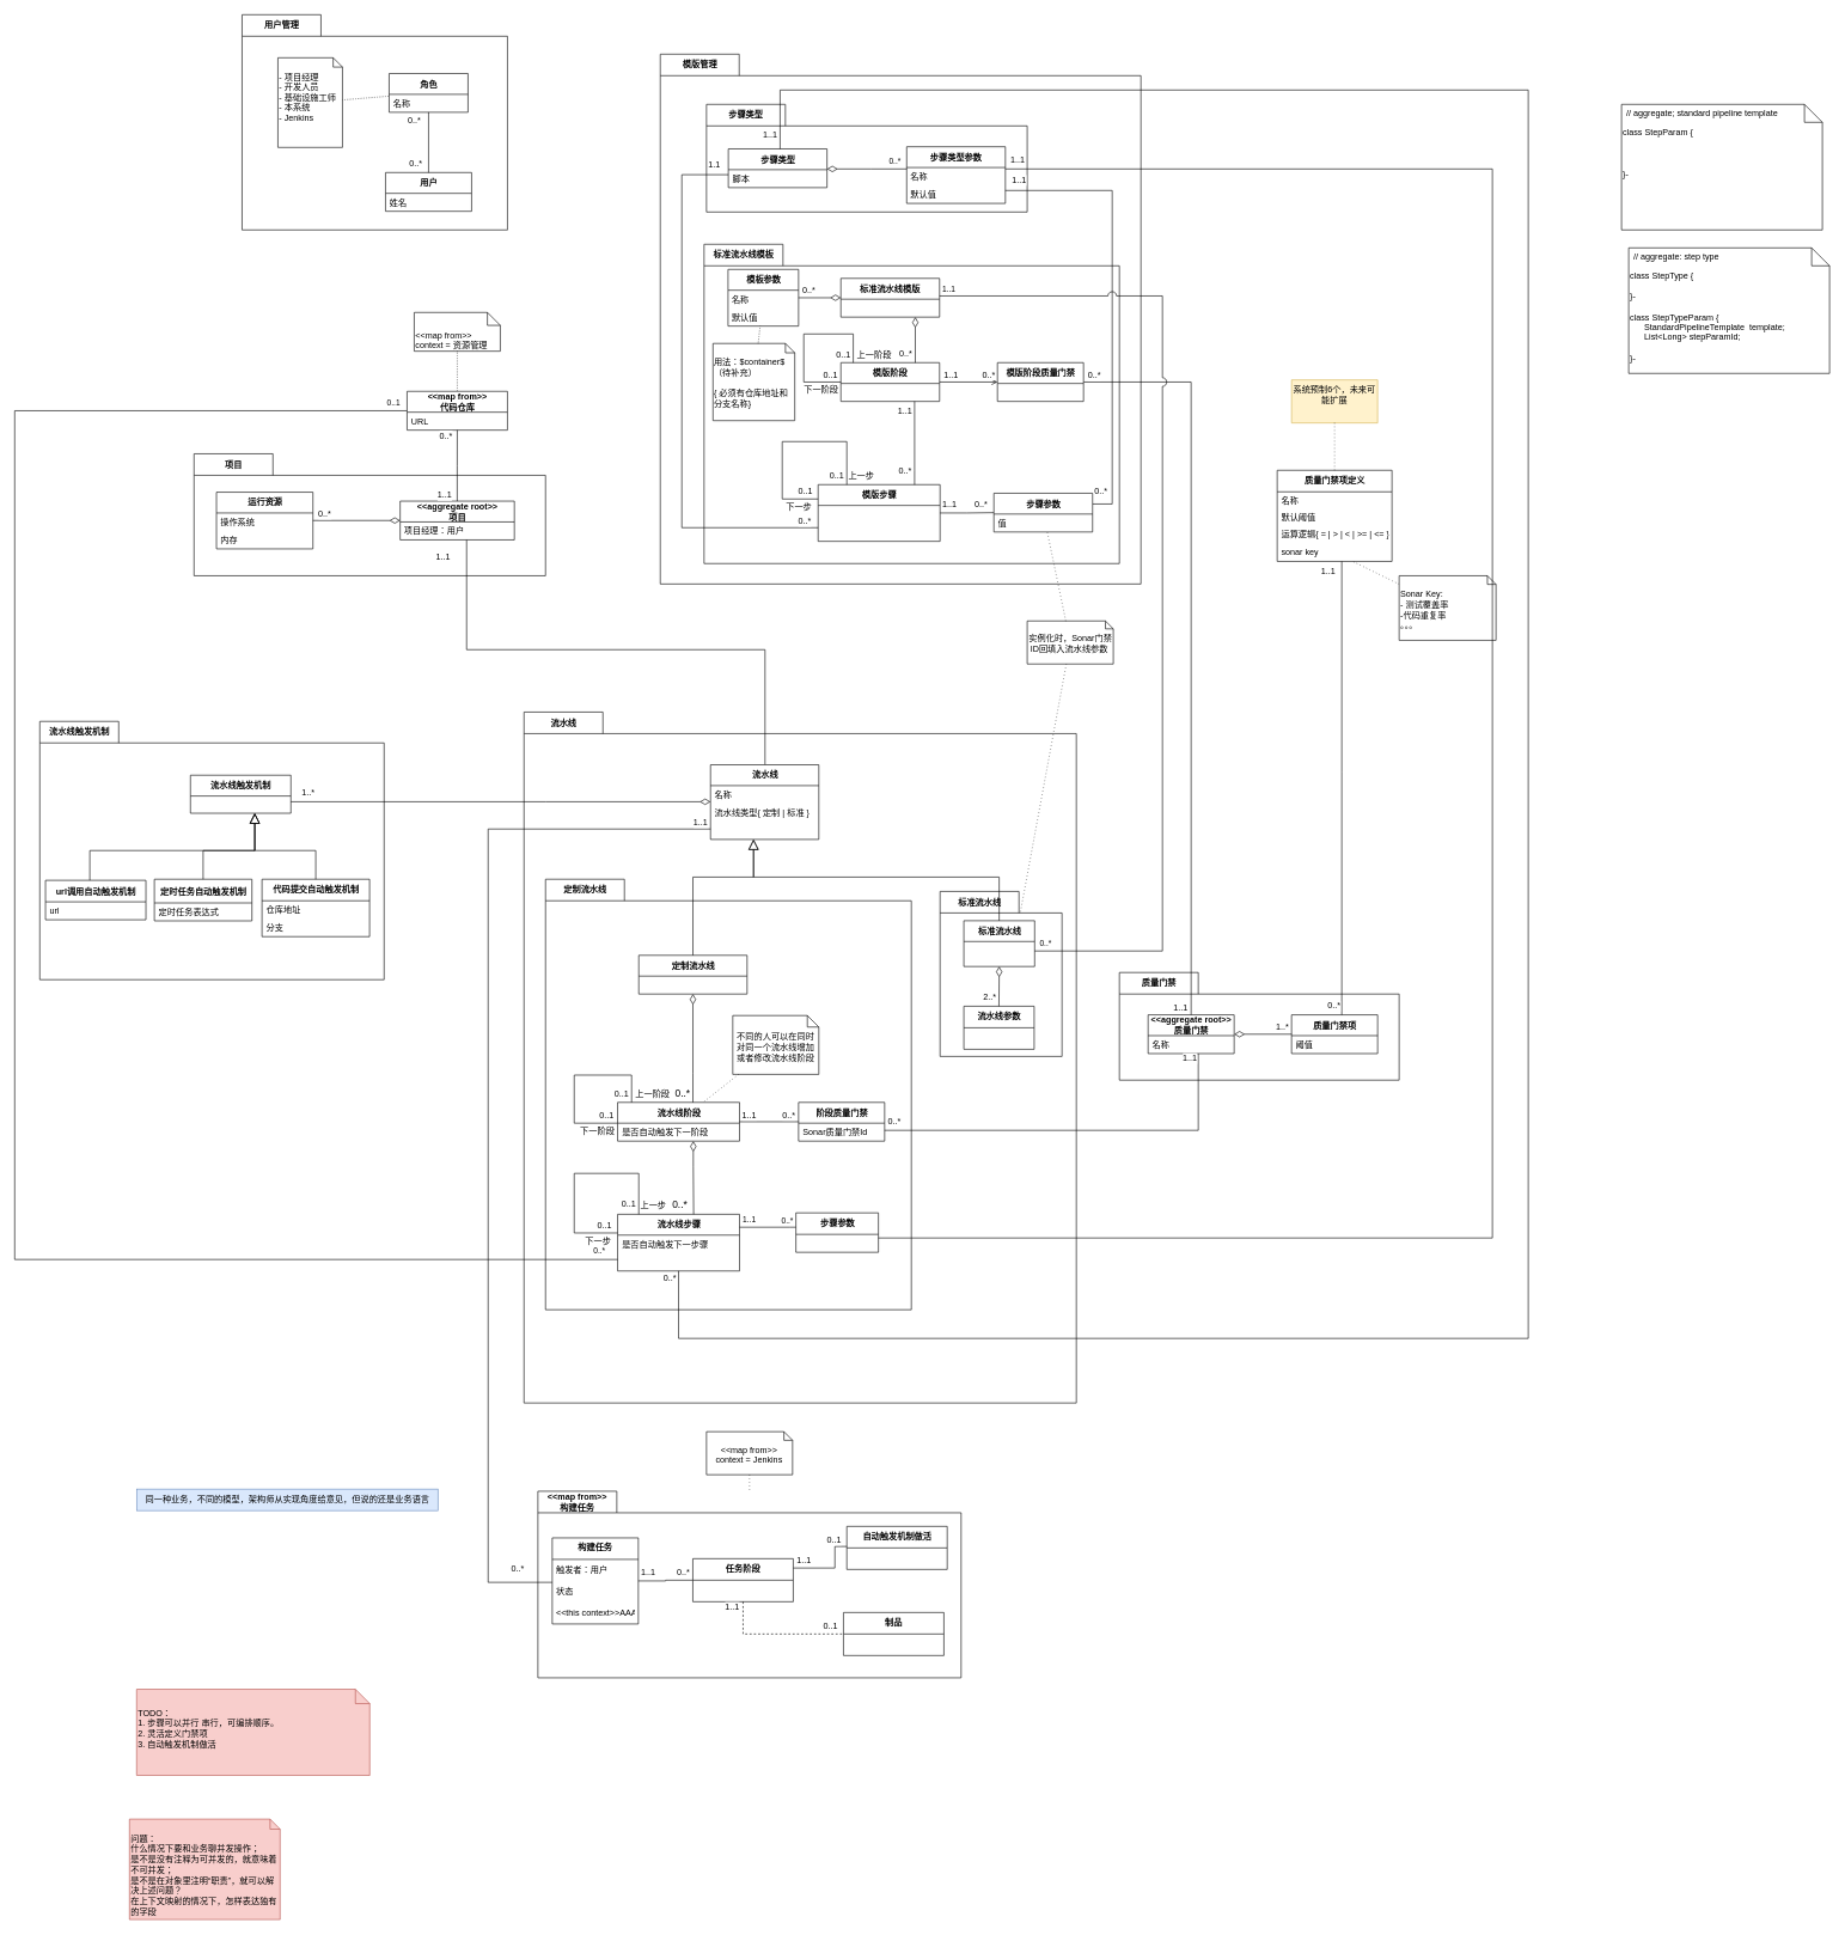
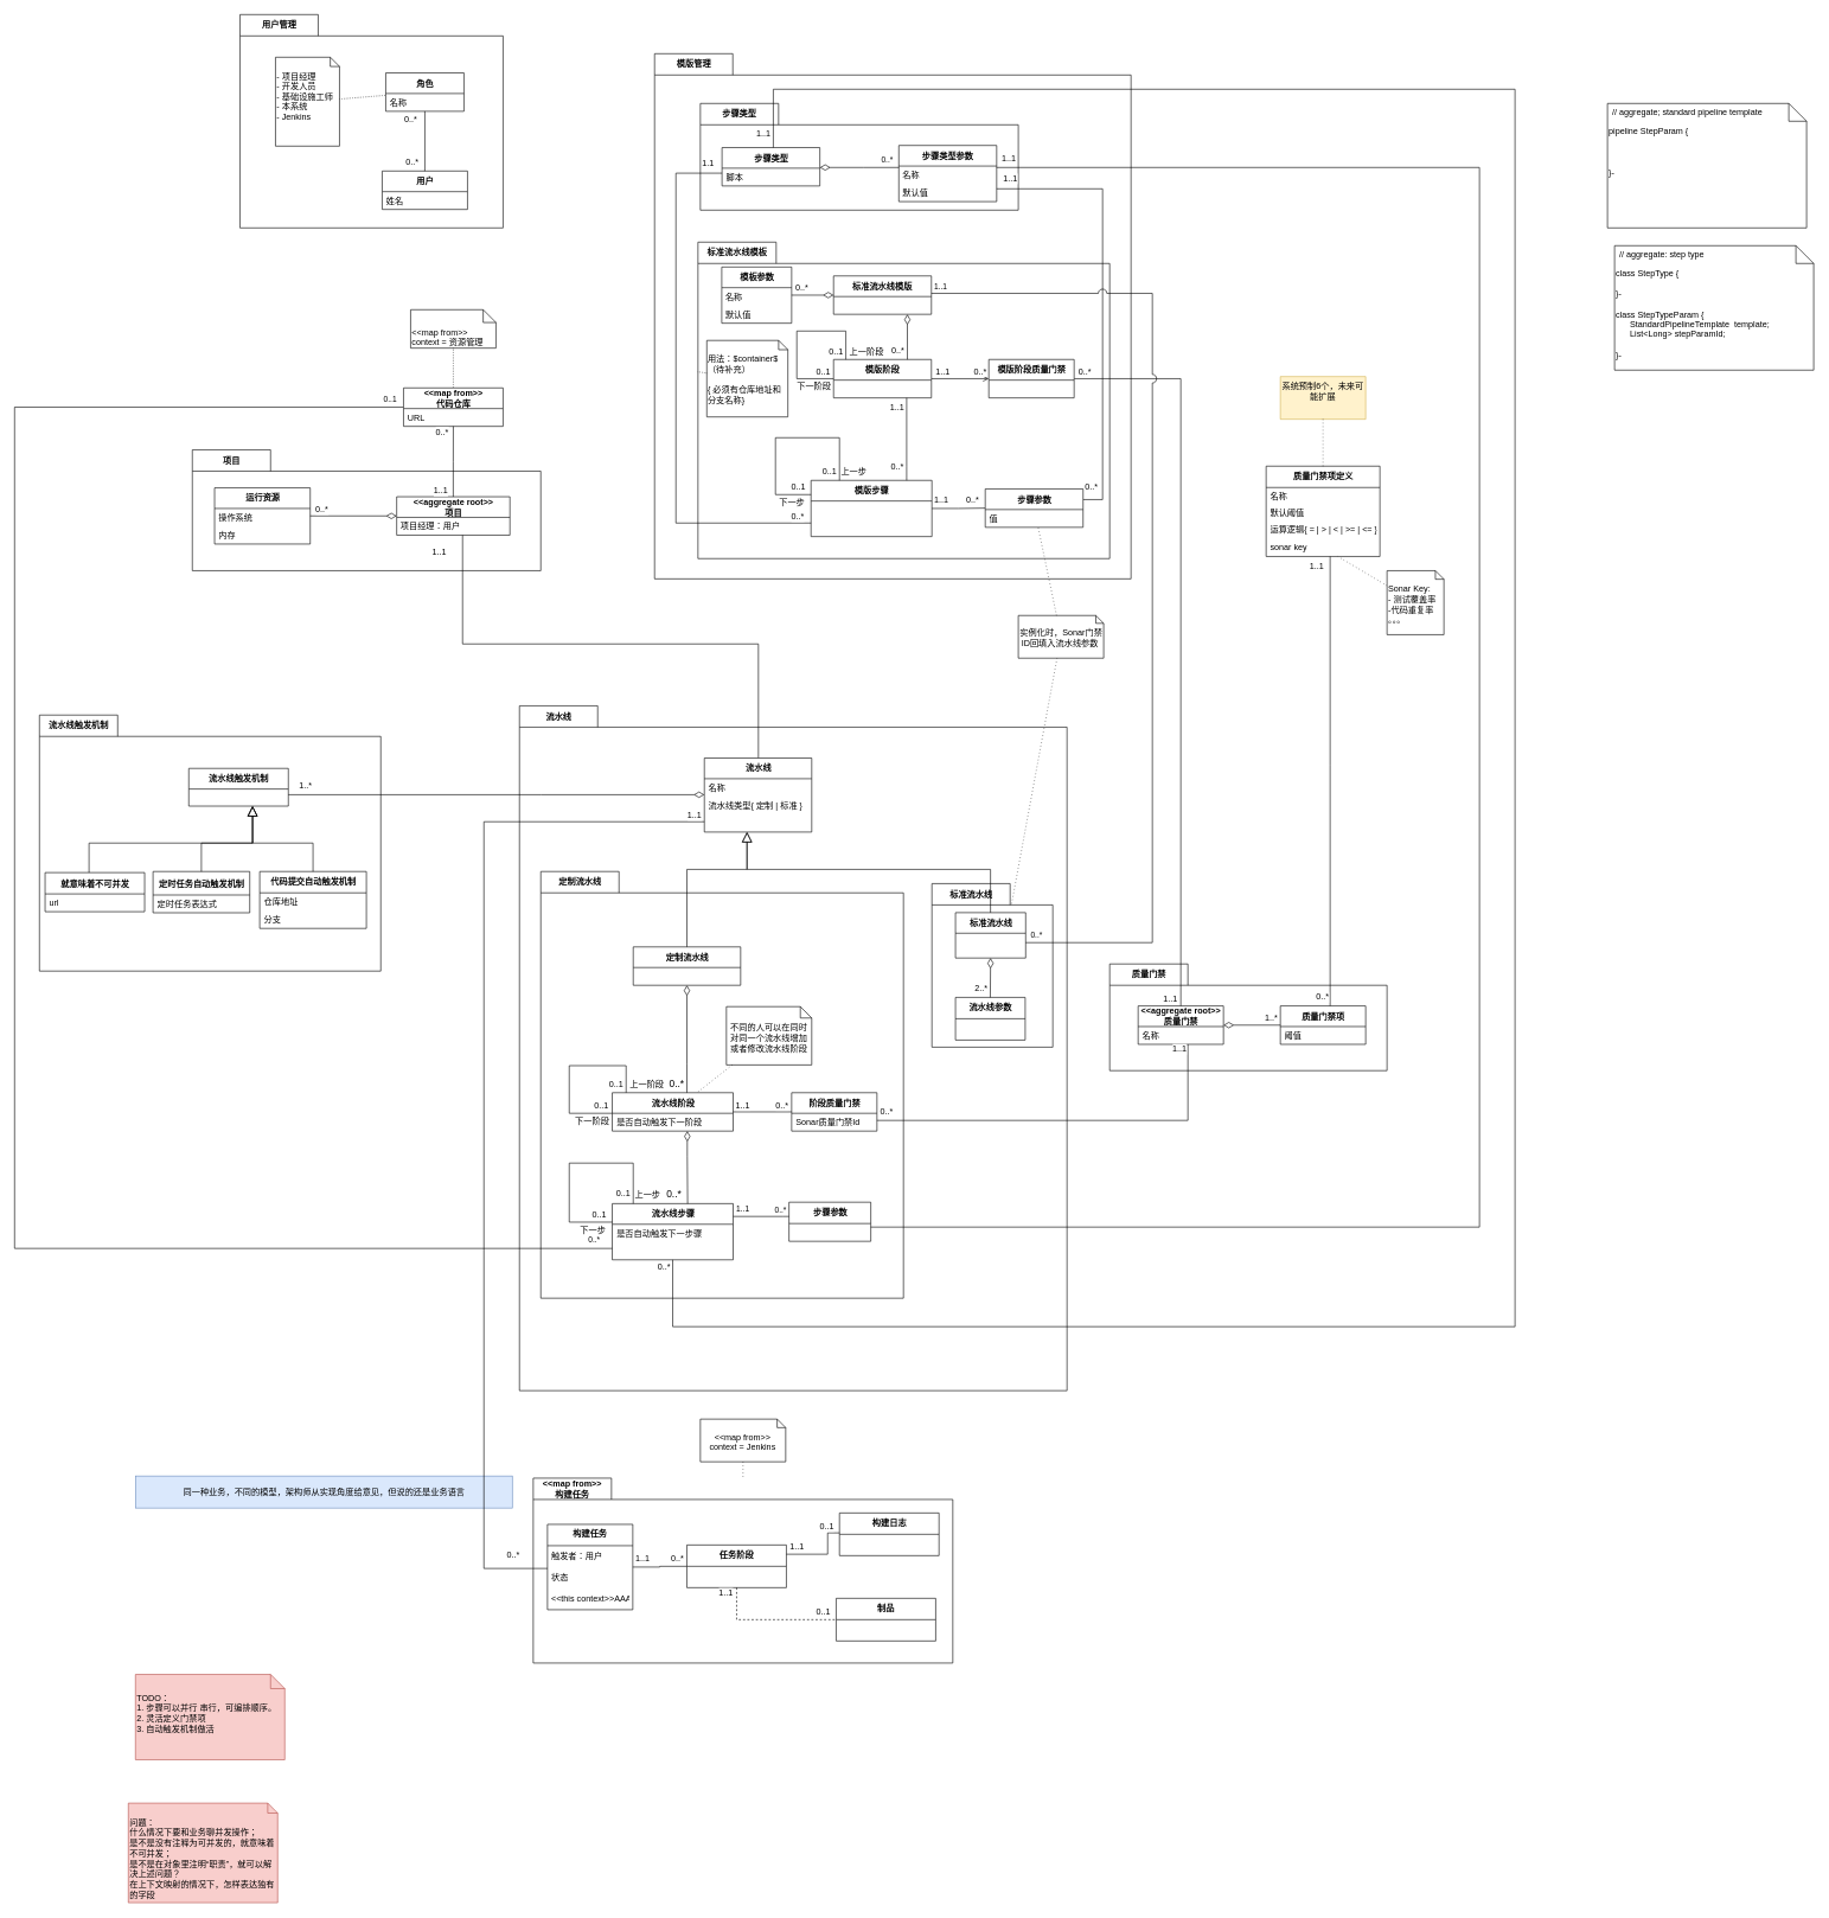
- <mxCell id="68" value="class StepParam {&lt;br&gt;&lt;br&gt;&lt;br&gt;&lt;br&gt;}-" style="shape=note2;boundedLbl=1;whiteSpace=wrap;html=1;size=25;verticalAlign=top;align=left;fontSize=12;" parent="1" vertex="1"><mxGeometry x="2260" y="145" width="280" height="175" as="geometry" /></mxCell>
+ <mxCell id="68" value="pipeline StepParam {&lt;br&gt;&lt;br&gt;&lt;br&gt;&lt;br&gt;}-" style="shape=note2;boundedLbl=1;whiteSpace=wrap;html=1;size=25;verticalAlign=top;align=left;fontSize=12;" parent="1" vertex="1"><mxGeometry x="2260" y="145" width="280" height="175" as="geometry" /></mxCell>
- <mxCell id="130" style="rounded=0;orthogonalLoop=1;jettySize=auto;html=1;fontSize=12;startArrow=none;startFill=0;endArrow=none;endFill=0;startSize=12;endSize=12;dashed=1;dashPattern=1 2;" parent="1" source="129" target="123" edge="1"><mxGeometry relative="1" as="geometry" /></mxCell>
+ <mxCell id="130" style="rounded=0;orthogonalLoop=1;jettySize=auto;html=1;fontSize=12;startArrow=none;startFill=0;endArrow=none;endFill=0;startSize=12;endSize=12;dashed=1;dashPattern=1 2;" parent="1" source="129" target="102" edge="1"><mxGeometry relative="1" as="geometry" /></mxCell>
- <mxCell id="100" value="Sonar Key:&lt;br&gt;- 测试覆盖率&lt;br&gt;-代码重复率&lt;br&gt;。。。" style="shape=note2;boundedLbl=1;whiteSpace=wrap;html=1;size=12;verticalAlign=top;align=left;" parent="1" vertex="1"><mxGeometry x="1950" y="802" width="135" height="90" as="geometry" /></mxCell>
+ <mxCell id="100" value="Sonar Key:&lt;br&gt;- 测试覆盖率&lt;br&gt;-代码重复率&lt;br&gt;。。。" style="shape=note2;boundedLbl=1;whiteSpace=wrap;html=1;size=12;verticalAlign=top;align=left;" parent="1" vertex="1"><mxGeometry x="1950" y="802" width="80" height="90" as="geometry" /></mxCell>
- <mxCell id="7" value="url调用自动触发机制" style="swimlane;fontStyle=1;align=center;verticalAlign=middle;childLayout=stackLayout;horizontal=1;startSize=30;horizontalStack=0;resizeParent=1;resizeParentMax=0;resizeLast=0;collapsible=0;marginBottom=0;html=1;" parent="4" vertex="1"><mxGeometry x="7.92" y="221.5" width="140" height="55" as="geometry" /></mxCell>
+ <mxCell id="7" value="就意味着不可并发" style="swimlane;fontStyle=1;align=center;verticalAlign=middle;childLayout=stackLayout;horizontal=1;startSize=30;horizontalStack=0;resizeParent=1;resizeParentMax=0;resizeLast=0;collapsible=0;marginBottom=0;html=1;" parent="4" vertex="1"><mxGeometry x="7.92" y="221.5" width="140" height="55" as="geometry" /></mxCell>
- <mxCell id="75" value="同一种业务，不同的模型，架构师从实现角度给意见，但说的还是业务语言" style="text;html=1;align=center;verticalAlign=middle;resizable=0;points=[];autosize=1;strokeColor=#6c8ebf;fillColor=#dae8fc;" parent="1" vertex="1"><mxGeometry x="190" y="2075" width="420" height="30" as="geometry" /></mxCell>
+ <mxCell id="75" value="同一种业务，不同的模型，架构师从实现角度给意见，但说的还是业务语言" style="text;html=1;align=center;verticalAlign=middle;resizable=0;points=[];autosize=1;strokeColor=#6c8ebf;fillColor=#dae8fc;" parent="1" vertex="1"><mxGeometry x="190" y="2075" width="530" height="45" as="geometry" /></mxCell>
- <mxCell id="39" value="&lt;b&gt;自动触发机制做活&lt;/b&gt;" style="swimlane;fontStyle=0;align=center;verticalAlign=top;childLayout=stackLayout;horizontal=1;startSize=30;horizontalStack=0;resizeParent=1;resizeParentMax=0;resizeLast=0;collapsible=0;marginBottom=0;html=1;" parent="24" vertex="1"><mxGeometry x="430.63" y="49" width="140" height="60" as="geometry" /></mxCell>
+ <mxCell id="39" value="&lt;b&gt;构建日志&lt;/b&gt;" style="swimlane;fontStyle=0;align=center;verticalAlign=top;childLayout=stackLayout;horizontal=1;startSize=30;horizontalStack=0;resizeParent=1;resizeParentMax=0;resizeLast=0;collapsible=0;marginBottom=0;html=1;" parent="24" vertex="1"><mxGeometry x="430.63" y="49" width="140" height="60" as="geometry" /></mxCell>
- <mxCell id="67" value="TODO：&lt;br&gt;1. 步骤可以并行 串行，可编排顺序。&lt;br&gt;2. 灵活定义门禁项&lt;br&gt;3. 自动触发机制做活" style="shape=note2;boundedLbl=1;whiteSpace=wrap;html=1;size=20;verticalAlign=top;align=left;fillColor=#f8cecc;strokeColor=#b85450;" parent="1" vertex="1"><mxGeometry x="190" y="2354" width="325" height="120" as="geometry" /></mxCell>
+ <mxCell id="67" value="TODO：&lt;br&gt;1. 步骤可以并行 串行，可编排顺序。&lt;br&gt;2. 灵活定义门禁项&lt;br&gt;3. 自动触发机制做活" style="shape=note2;boundedLbl=1;whiteSpace=wrap;html=1;size=20;verticalAlign=top;align=left;fillColor=#f8cecc;strokeColor=#b85450;" parent="1" vertex="1"><mxGeometry x="190" y="2354" width="210" height="120" as="geometry" /></mxCell>
